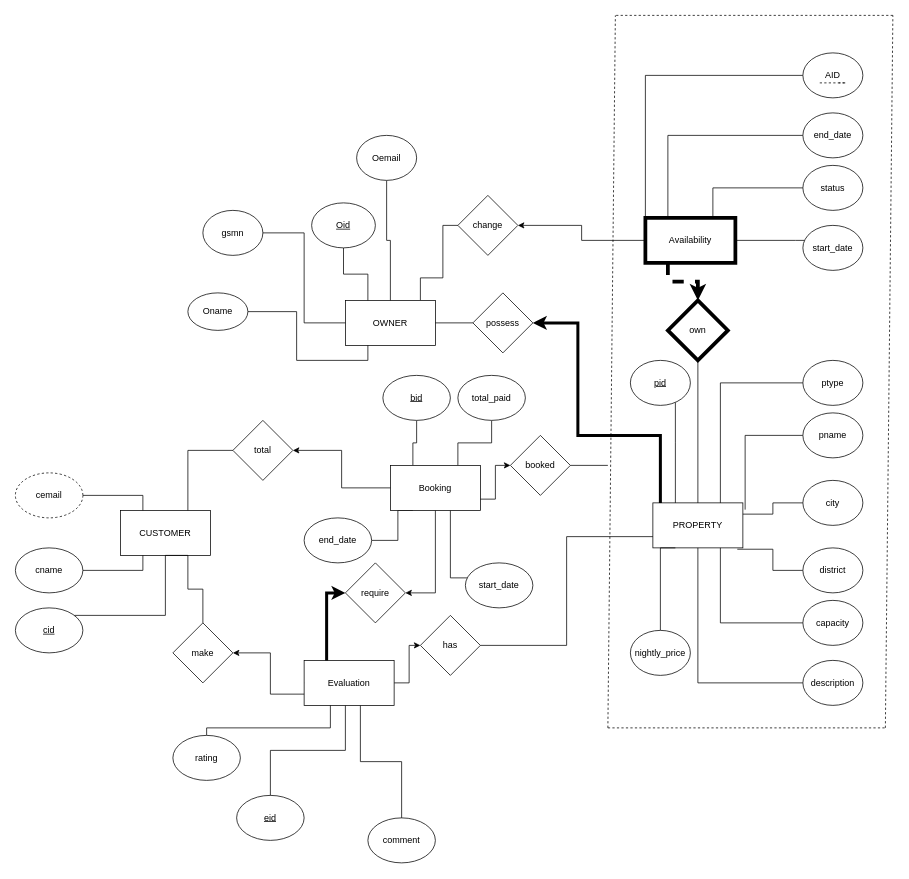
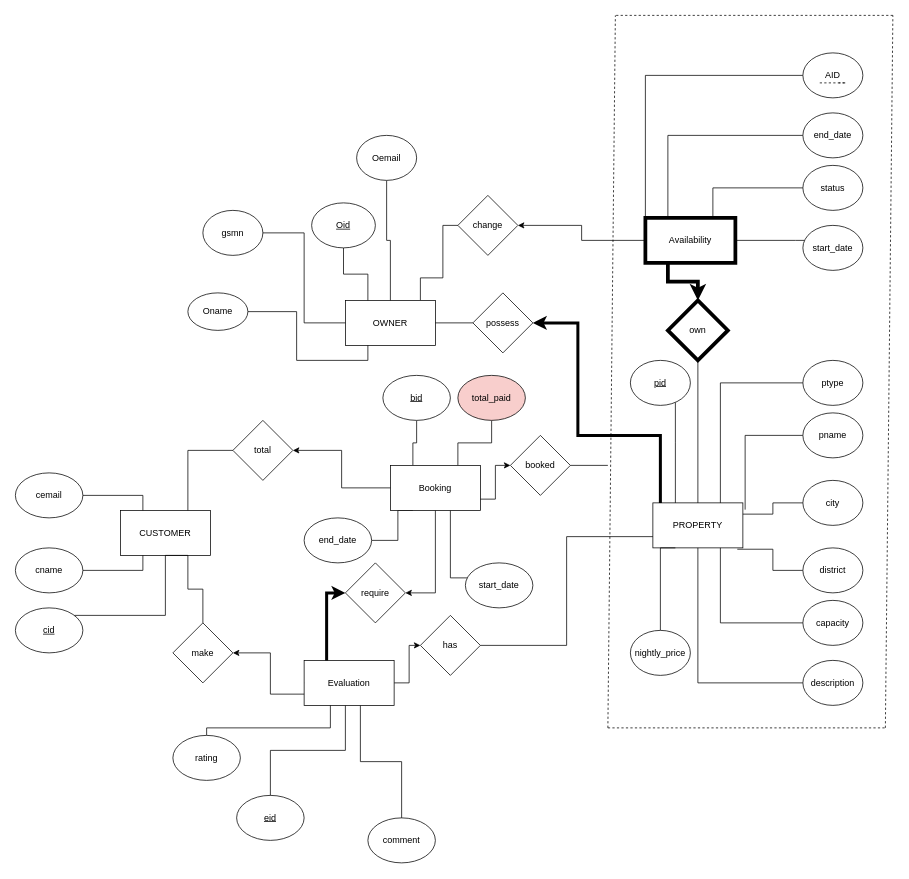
- <mxCell id="4" style="edgeStyle=orthogonalEdgeStyle;rounded=0;orthogonalLoop=1;jettySize=auto;html=1;entryX=0.25;entryY=1;entryDx=0;entryDy=0;strokeWidth=5;startArrow=classic;startFill=1;endArrow=none;endFill=0;dashed=1;" parent="1" source="67" target="63" edge="1"><mxGeometry relative="1" as="geometry"><Array as="points" /></mxGeometry></mxCell>
+ <mxCell id="4" style="edgeStyle=orthogonalEdgeStyle;rounded=0;orthogonalLoop=1;jettySize=auto;html=1;entryX=0.25;entryY=1;entryDx=0;entryDy=0;strokeWidth=5;startArrow=classic;startFill=1;endArrow=none;endFill=0;" parent="1" source="67" target="63" edge="1"><mxGeometry relative="1" as="geometry"><Array as="points" /></mxGeometry></mxCell>
- <mxCell id="41" value="total_paid" style="ellipse;whiteSpace=wrap;html=1;" parent="1" vertex="1"><mxGeometry x="610" y="500" width="90" height="60" as="geometry" /></mxCell>
+ <mxCell id="41" value="total_paid" style="ellipse;whiteSpace=wrap;html=1;fillColor=#f8cecc;" parent="1" vertex="1"><mxGeometry x="610" y="500" width="90" height="60" as="geometry" /></mxCell>
- <mxCell id="51" value="cemail" style="ellipse;whiteSpace=wrap;html=1;dashed=1;" parent="1" vertex="1"><mxGeometry x="20" y="630" width="90" height="60" as="geometry" /></mxCell>
+ <mxCell id="51" value="cemail" style="ellipse;whiteSpace=wrap;html=1;" parent="1" vertex="1"><mxGeometry x="20" y="630" width="90" height="60" as="geometry" /></mxCell>
